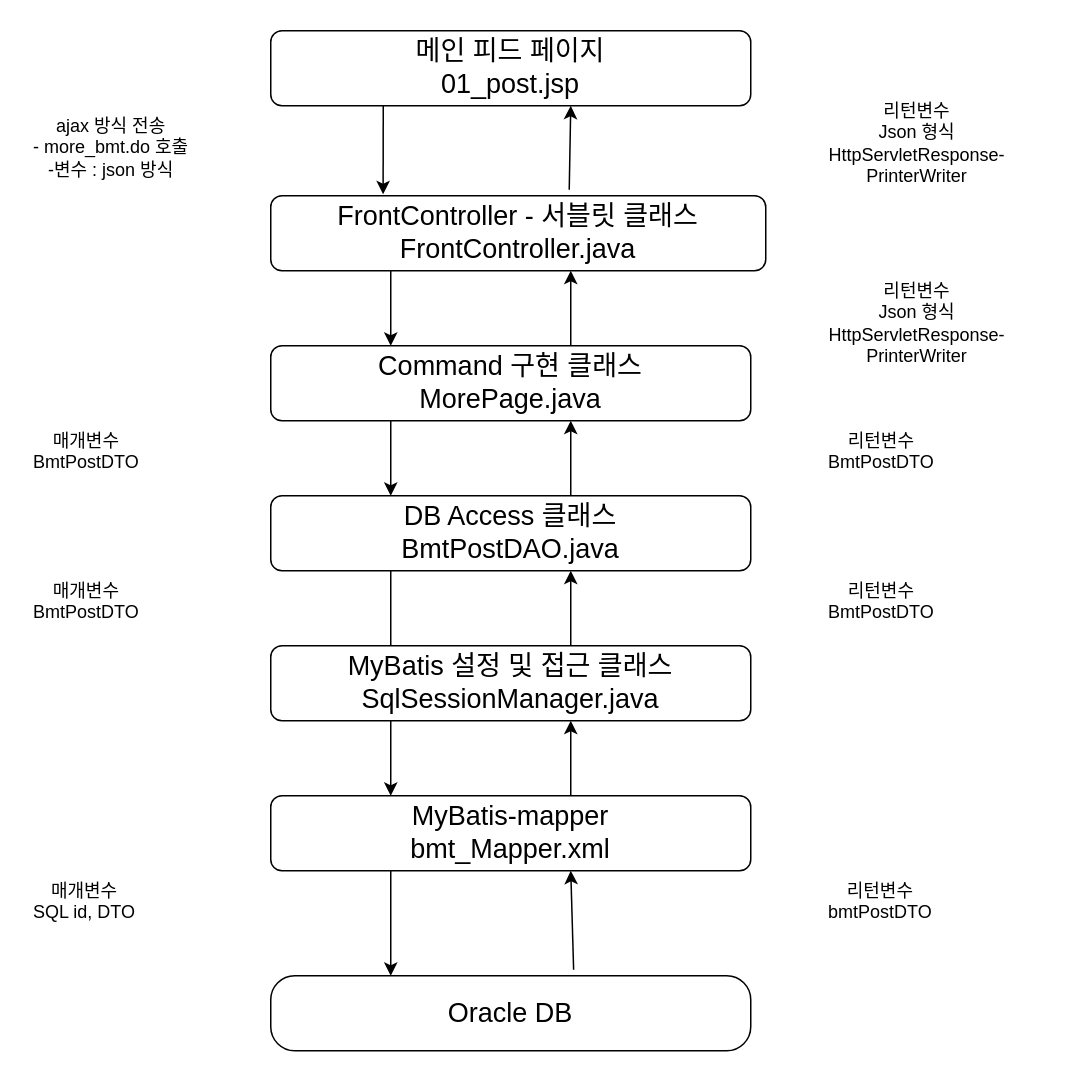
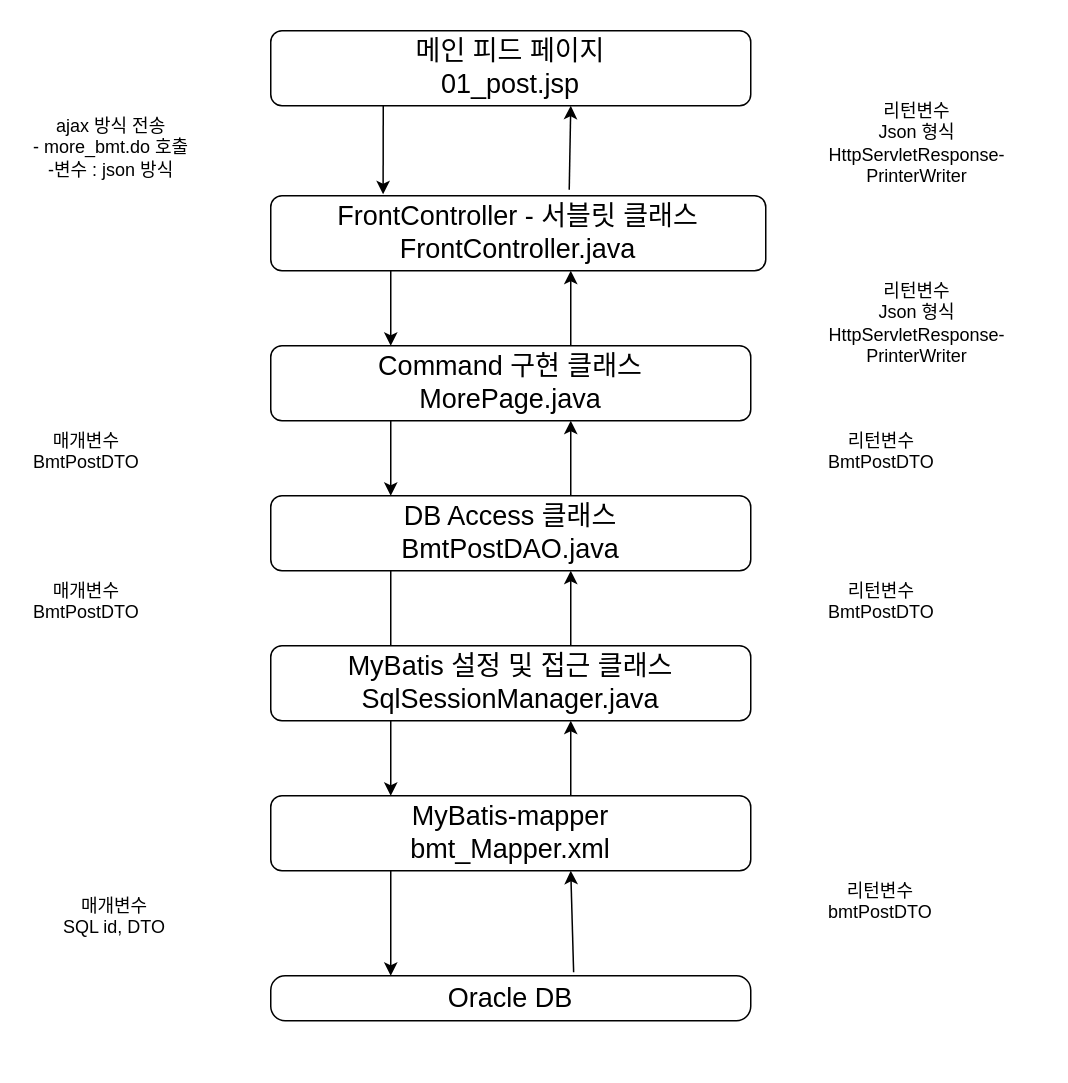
- <mxCell id="16" value="&lt;div style=&quot;text-align: center;&quot;&gt;매개변수&lt;/div&gt;&lt;div style=&quot;text-align: center;&quot;&gt;SQL id, DTO&lt;/div&gt;" style="text;whiteSpace=wrap;html=1;" parent="1" vertex="1"><mxGeometry x="20" y="580" width="140" height="50" as="geometry" /></mxCell>
+ <mxCell id="16" value="&lt;div style=&quot;text-align: center;&quot;&gt;매개변수&lt;/div&gt;&lt;div style=&quot;text-align: center;&quot;&gt;SQL id, DTO&lt;/div&gt;" style="text;whiteSpace=wrap;html=1;" parent="1" vertex="1"><mxGeometry x="40" y="590" width="140" height="50" as="geometry" /></mxCell>
- <mxCell id="5" value="&lt;font style=&quot;font-size: 18px;&quot;&gt;Oracle DB&lt;/font&gt;" style="rounded=1;whiteSpace=wrap;html=1;fontSize=12;glass=0;strokeWidth=1;shadow=0;arcSize=32;" parent="1" vertex="1"><mxGeometry x="180" y="650" width="320" height="50" as="geometry" /></mxCell>
+ <mxCell id="5" value="&lt;font style=&quot;font-size: 18px;&quot;&gt;Oracle DB&lt;/font&gt;" style="rounded=1;whiteSpace=wrap;html=1;fontSize=12;glass=0;strokeWidth=1;shadow=0;arcSize=32;" parent="1" vertex="1"><mxGeometry x="180" y="650" width="320" height="30" as="geometry" /></mxCell>
